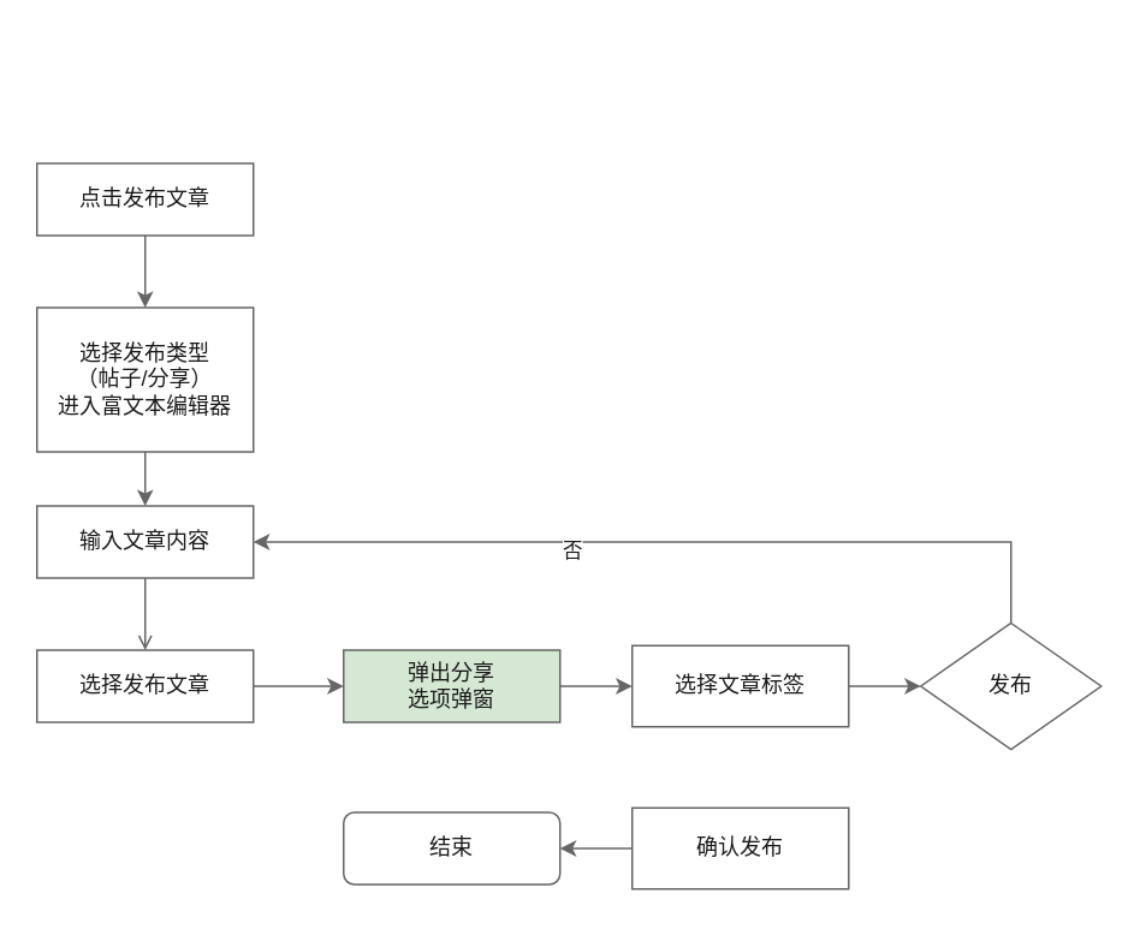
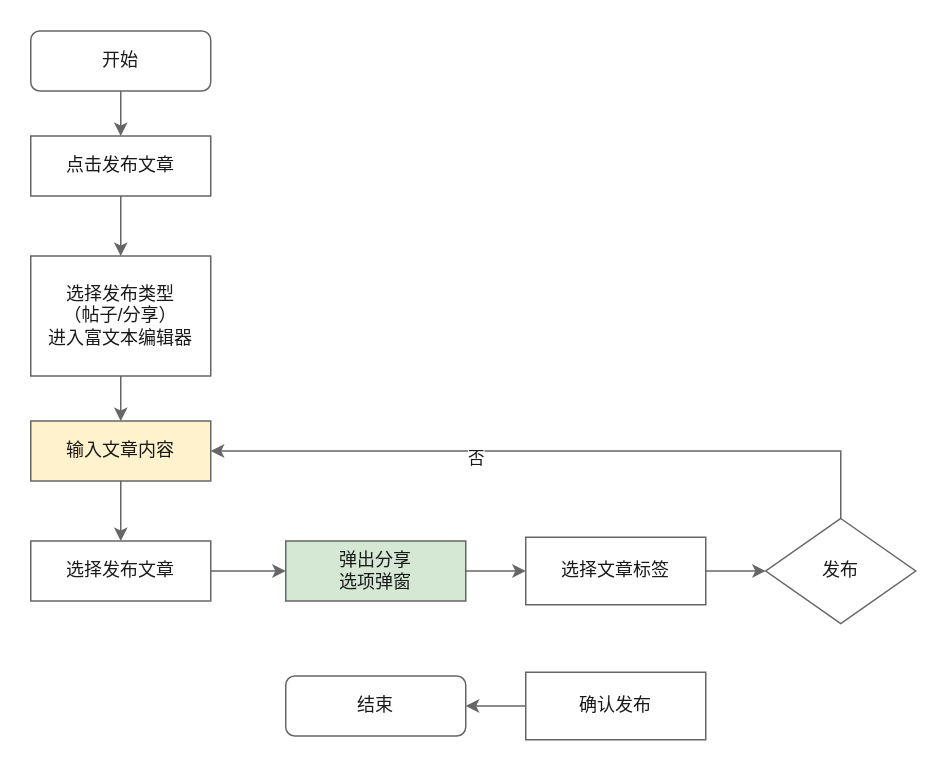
+ <mxCell id="3" value="开始" style="rounded=1;whiteSpace=wrap;html=1;fontFamily=Helvetica;fontColor=#1A1A1A;strokeColor=#666666;" vertex="1" parent="1"><mxGeometry x="20" y="20" width="120" height="40" as="geometry" /></mxCell>
+ <mxCell id="2" style="edgeStyle=orthogonalEdgeStyle;rounded=0;orthogonalLoop=1;jettySize=auto;html=1;entryX=0.5;entryY=0;entryDx=0;entryDy=0;fontFamily=Helvetica;fontColor=#1A1A1A;strokeColor=#666666;" edge="1" parent="1" source="3" target="5"><mxGeometry relative="1" as="geometry"><mxPoint x="80" y="120" as="targetPoint" /></mxGeometry></mxCell>
- <mxCell id="7" value="输入文章内容" style="whiteSpace=wrap;html=1;rounded=0;fontFamily=Helvetica;fontColor=#1A1A1A;strokeColor=#666666;" vertex="1" parent="1"><mxGeometry x="20" y="280" width="120" height="40" as="geometry" /></mxCell>
+ <mxCell id="7" value="输入文章内容" style="whiteSpace=wrap;html=1;rounded=0;fontFamily=Helvetica;fontColor=#1A1A1A;strokeColor=#666666;fillColor=#fff2cc;" vertex="1" parent="1"><mxGeometry x="20" y="280" width="120" height="40" as="geometry" /></mxCell>
- <mxCell id="6" value="" style="edgeStyle=orthogonalEdgeStyle;rounded=0;orthogonalLoop=1;jettySize=auto;html=1;fontFamily=Helvetica;fontColor=#1A1A1A;strokeColor=#666666;endArrow=open;" edge="1" parent="1" source="7" target="9"><mxGeometry relative="1" as="geometry" /></mxCell>
+ <mxCell id="6" value="" style="edgeStyle=orthogonalEdgeStyle;rounded=0;orthogonalLoop=1;jettySize=auto;html=1;fontFamily=Helvetica;fontColor=#1A1A1A;strokeColor=#666666;" edge="1" parent="1" source="7" target="9"><mxGeometry relative="1" as="geometry" /></mxCell>
